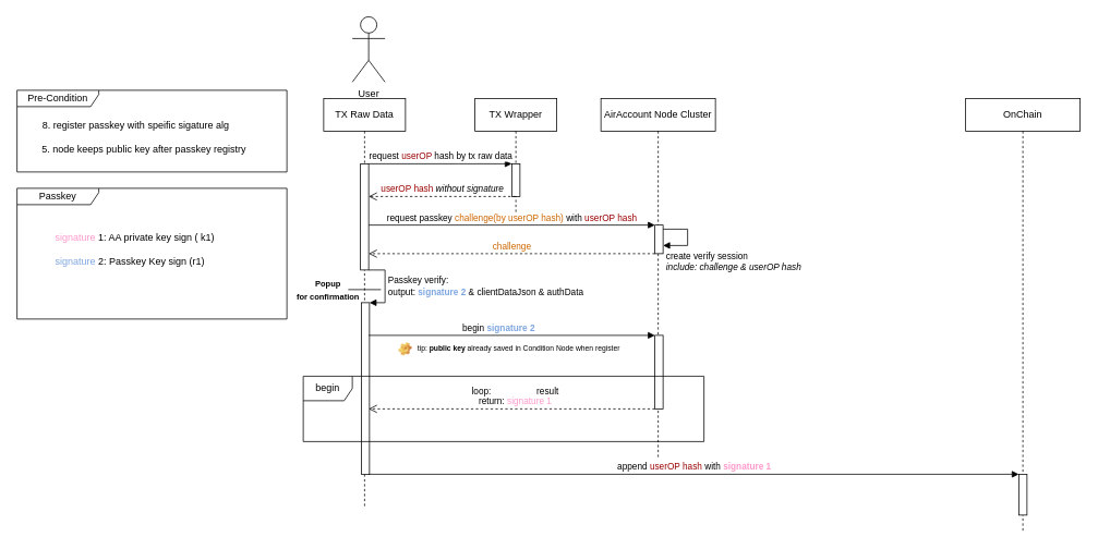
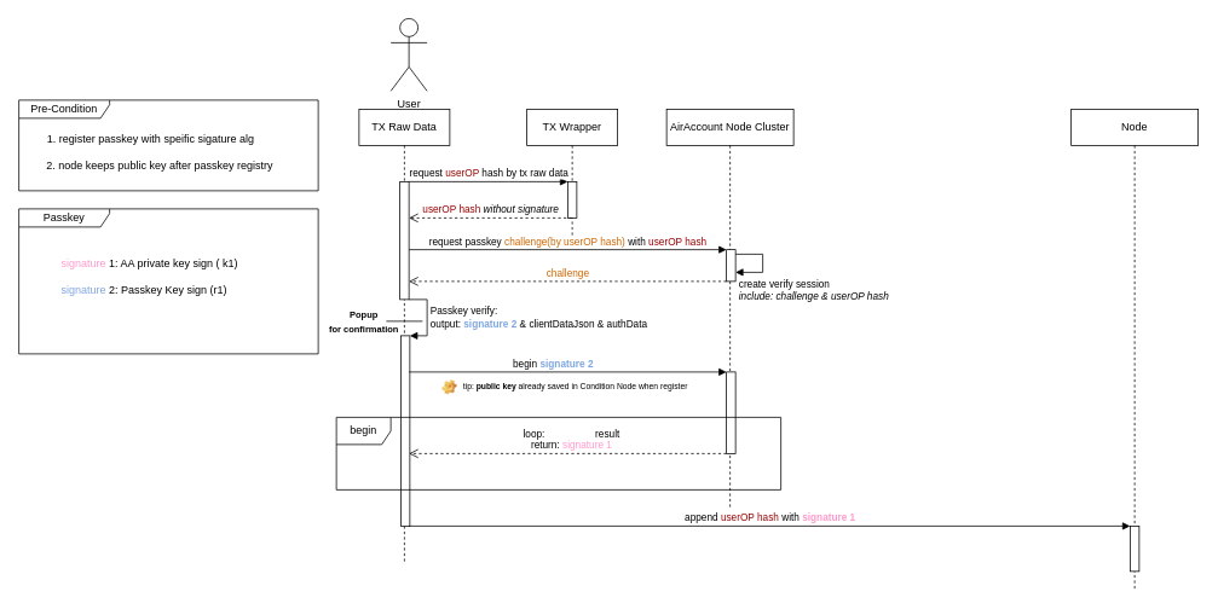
- <mxCell id="21" value="OnChain" style="shape=umlLifeline;perimeter=lifelinePerimeter;whiteSpace=wrap;html=1;container=1;dropTarget=0;collapsible=0;recursiveResize=0;outlineConnect=0;portConstraint=eastwest;newEdgeStyle={&quot;curved&quot;:0,&quot;rounded&quot;:0};" parent="1" vertex="1"><mxGeometry x="1180" y="120" width="140" height="530" as="geometry" /></mxCell>
+ <mxCell id="21" value="Node" style="shape=umlLifeline;perimeter=lifelinePerimeter;whiteSpace=wrap;html=1;container=1;dropTarget=0;collapsible=0;recursiveResize=0;outlineConnect=0;portConstraint=eastwest;newEdgeStyle={&quot;curved&quot;:0,&quot;rounded&quot;:0};" parent="1" vertex="1"><mxGeometry x="1180" y="120" width="140" height="530" as="geometry" /></mxCell>
- <mxCell id="27" value="8. register passkey with speific sigature alg" style="text;html=1;align=center;verticalAlign=middle;resizable=0;points=[];autosize=1;strokeColor=none;fillColor=none;" parent="1" vertex="1"><mxGeometry x="40" y="138" width="250" height="30" as="geometry" /></mxCell>
+ <mxCell id="27" value="1. register passkey with speific sigature alg" style="text;html=1;align=center;verticalAlign=middle;resizable=0;points=[];autosize=1;strokeColor=none;fillColor=none;" parent="1" vertex="1"><mxGeometry x="40" y="138" width="250" height="30" as="geometry" /></mxCell>
- <mxCell id="28" value="5. node keeps public key after passkey registry" style="text;html=1;align=center;verticalAlign=middle;resizable=0;points=[];autosize=1;strokeColor=none;fillColor=none;" parent="1" vertex="1"><mxGeometry x="40" y="168" width="270" height="30" as="geometry" /></mxCell>
+ <mxCell id="28" value="2. node keeps public key after passkey registry" style="text;html=1;align=center;verticalAlign=middle;resizable=0;points=[];autosize=1;strokeColor=none;fillColor=none;" parent="1" vertex="1"><mxGeometry x="40" y="168" width="270" height="30" as="geometry" /></mxCell>
